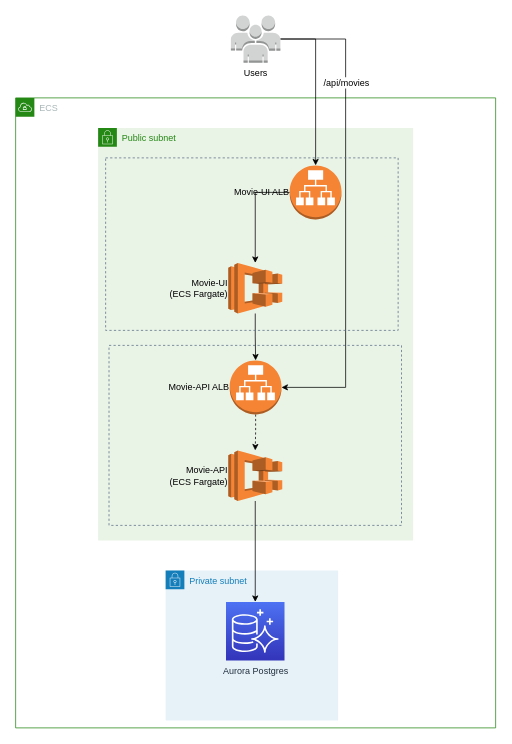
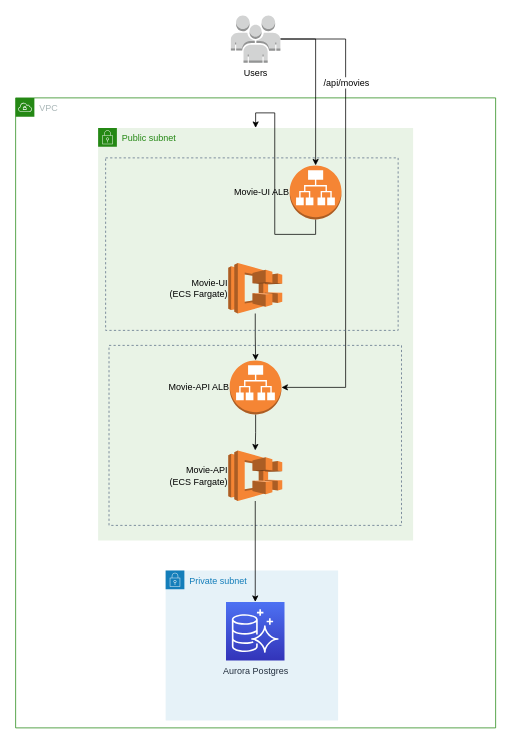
- <mxCell id="4" value="ECS" style="points=[[0,0],[0.25,0],[0.5,0],[0.75,0],[1,0],[1,0.25],[1,0.5],[1,0.75],[1,1],[0.75,1],[0.5,1],[0.25,1],[0,1],[0,0.75],[0,0.5],[0,0.25]];outlineConnect=0;gradientColor=none;html=1;whiteSpace=wrap;fontSize=12;fontStyle=0;shape=mxgraph.aws4.group;grIcon=mxgraph.aws4.group_vpc;strokeColor=#248814;fillColor=none;verticalAlign=top;align=left;spacingLeft=30;fontColor=#AAB7B8;dashed=0;" vertex="1" parent="1"><mxGeometry x="20" y="130" width="640" height="840" as="geometry" /></mxCell>
+ <mxCell id="4" value="VPC" style="points=[[0,0],[0.25,0],[0.5,0],[0.75,0],[1,0],[1,0.25],[1,0.5],[1,0.75],[1,1],[0.75,1],[0.5,1],[0.25,1],[0,1],[0,0.75],[0,0.5],[0,0.25]];outlineConnect=0;gradientColor=none;html=1;whiteSpace=wrap;fontSize=12;fontStyle=0;shape=mxgraph.aws4.group;grIcon=mxgraph.aws4.group_vpc;strokeColor=#248814;fillColor=none;verticalAlign=top;align=left;spacingLeft=30;fontColor=#AAB7B8;dashed=0;" vertex="1" parent="1"><mxGeometry x="20" y="130" width="640" height="840" as="geometry" /></mxCell>
- <mxCell id="7" style="edgeStyle=orthogonalEdgeStyle;rounded=0;orthogonalLoop=1;jettySize=auto;html=1;" edge="1" parent="1" source="8" target="12"><mxGeometry relative="1" as="geometry" /></mxCell>
+ <mxCell id="7" style="edgeStyle=orthogonalEdgeStyle;rounded=0;orthogonalLoop=1;jettySize=auto;html=1;" edge="1" parent="1" source="8" target="2"><mxGeometry relative="1" as="geometry" /></mxCell>
- <mxCell id="9" style="edgeStyle=orthogonalEdgeStyle;rounded=0;orthogonalLoop=1;jettySize=auto;html=1;dashed=1;" edge="1" parent="1" source="10" target="14"><mxGeometry relative="1" as="geometry" /></mxCell>
+ <mxCell id="9" style="edgeStyle=orthogonalEdgeStyle;rounded=0;orthogonalLoop=1;jettySize=auto;html=1;" edge="1" parent="1" source="10" target="14"><mxGeometry relative="1" as="geometry" /></mxCell>
